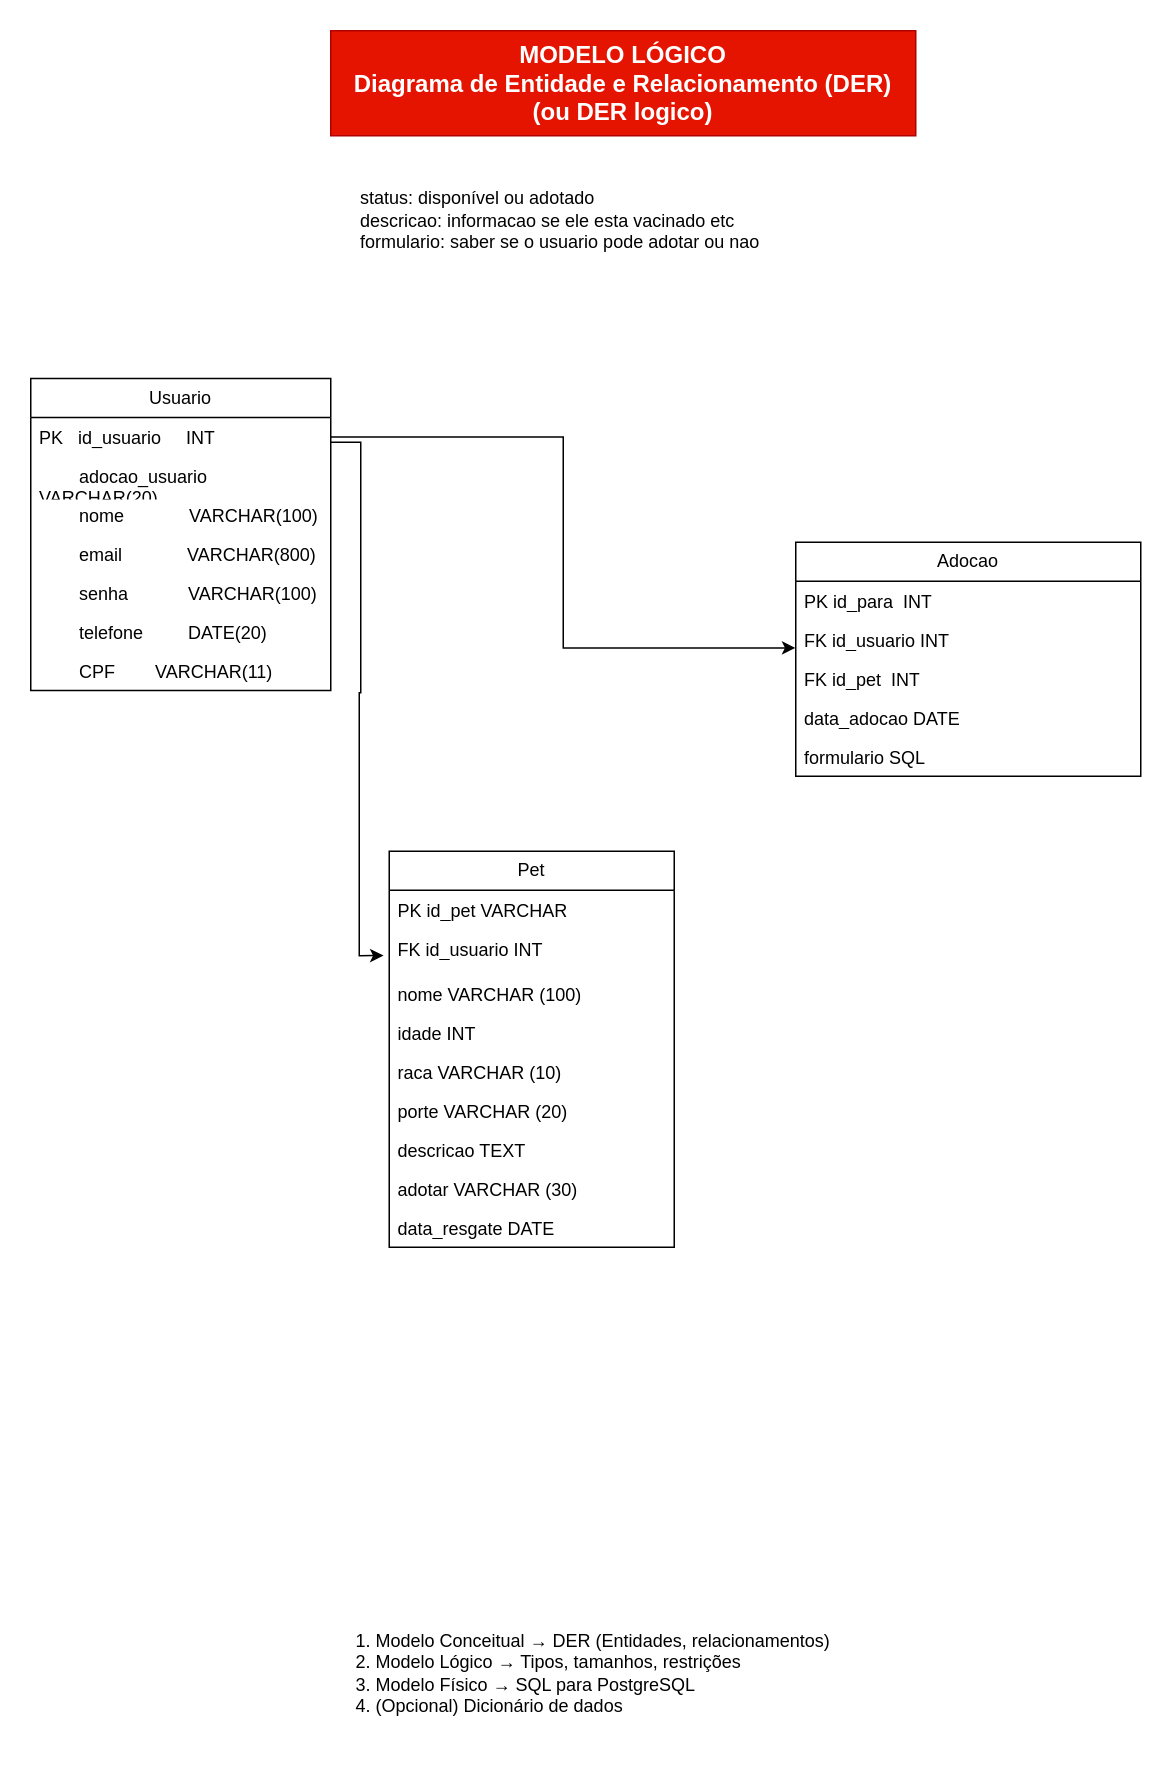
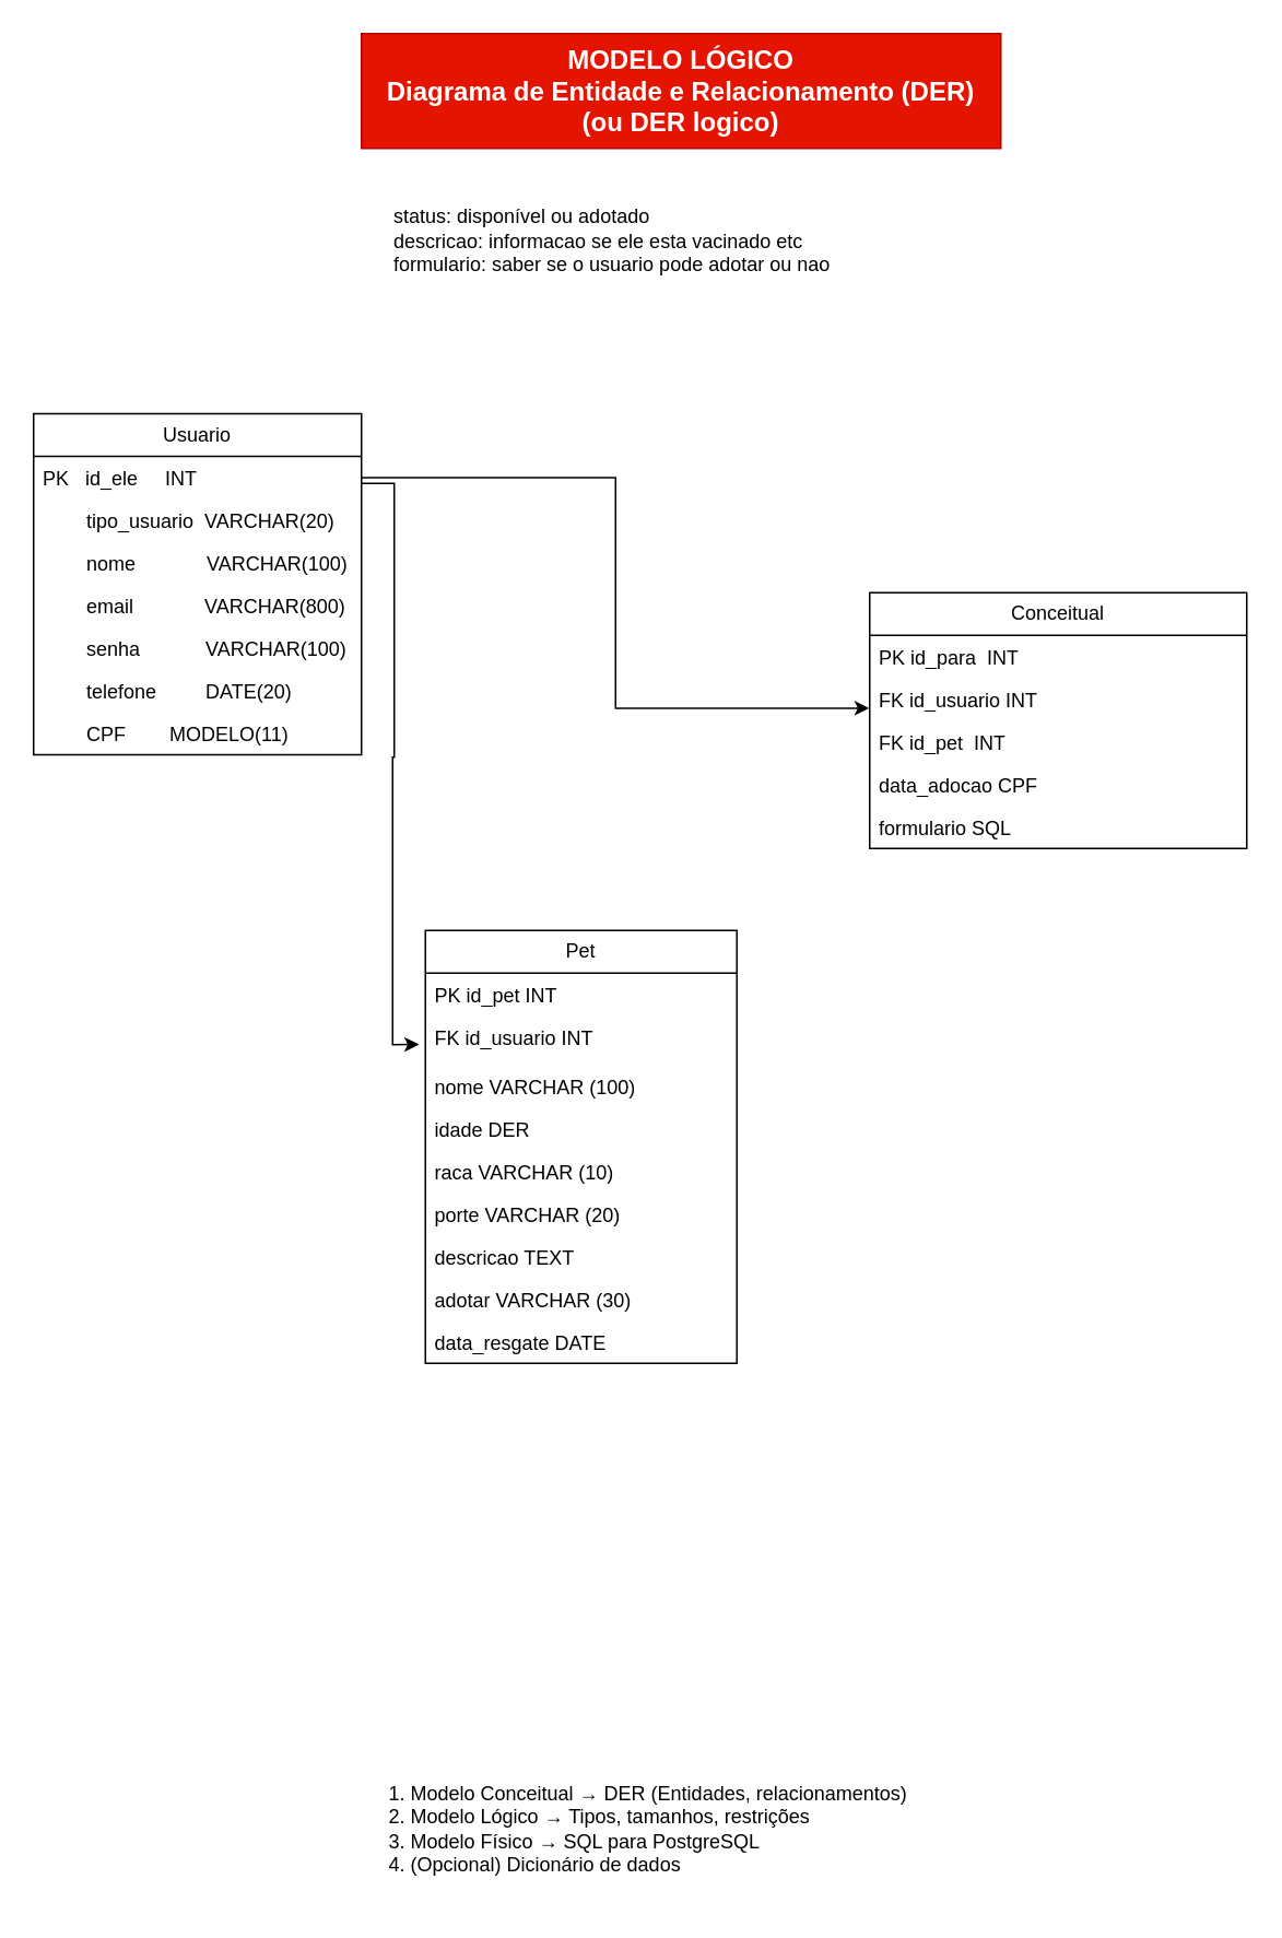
- <mxCell id="3" value="PK&amp;nbsp; &amp;nbsp;id_usuario&amp;nbsp; &amp;nbsp; &amp;nbsp;INT" style="text;strokeColor=none;fillColor=none;align=left;verticalAlign=top;spacingLeft=4;spacingRight=4;overflow=hidden;rotatable=0;points=[[0,0.5],[1,0.5]];portConstraint=eastwest;whiteSpace=wrap;html=1;" vertex="1" parent="2"><mxGeometry y="26" width="200" height="26" as="geometry" /></mxCell>
+ <mxCell id="3" value="PK&amp;nbsp; &amp;nbsp;id_ele&amp;nbsp; &amp;nbsp; &amp;nbsp;INT" style="text;strokeColor=none;fillColor=none;align=left;verticalAlign=top;spacingLeft=4;spacingRight=4;overflow=hidden;rotatable=0;points=[[0,0.5],[1,0.5]];portConstraint=eastwest;whiteSpace=wrap;html=1;" vertex="1" parent="2"><mxGeometry y="26" width="200" height="26" as="geometry" /></mxCell>
- <mxCell id="4" value="&amp;nbsp; &amp;nbsp; &amp;nbsp; &amp;nbsp; adocao_usuario&amp;nbsp; VARCHAR(20)" style="text;strokeColor=none;fillColor=none;align=left;verticalAlign=top;spacingLeft=4;spacingRight=4;overflow=hidden;rotatable=0;points=[[0,0.5],[1,0.5]];portConstraint=eastwest;whiteSpace=wrap;html=1;" vertex="1" parent="2"><mxGeometry y="52" width="200" height="26" as="geometry" /></mxCell>
+ <mxCell id="4" value="&amp;nbsp; &amp;nbsp; &amp;nbsp; &amp;nbsp; tipo_usuario&amp;nbsp; VARCHAR(20)" style="text;strokeColor=none;fillColor=none;align=left;verticalAlign=top;spacingLeft=4;spacingRight=4;overflow=hidden;rotatable=0;points=[[0,0.5],[1,0.5]];portConstraint=eastwest;whiteSpace=wrap;html=1;" vertex="1" parent="2"><mxGeometry y="52" width="200" height="26" as="geometry" /></mxCell>
- <mxCell id="21" value="Adocao" style="swimlane;fontStyle=0;childLayout=stackLayout;horizontal=1;startSize=26;fillColor=none;horizontalStack=0;resizeParent=1;resizeParentMax=0;resizeLast=0;collapsible=1;marginBottom=0;whiteSpace=wrap;html=1;" vertex="1" parent="1"><mxGeometry x="530" y="361" width="230" height="156" as="geometry" /></mxCell>
+ <mxCell id="21" value="Conceitual" style="swimlane;fontStyle=0;childLayout=stackLayout;horizontal=1;startSize=26;fillColor=none;horizontalStack=0;resizeParent=1;resizeParentMax=0;resizeLast=0;collapsible=1;marginBottom=0;whiteSpace=wrap;html=1;" vertex="1" parent="1"><mxGeometry x="530" y="361" width="230" height="156" as="geometry" /></mxCell>
- <mxCell id="9" value="&amp;nbsp; &amp;nbsp; &amp;nbsp; &amp;nbsp; CPF&amp;nbsp; &amp;nbsp; &amp;nbsp; &amp;nbsp; VARCHAR(11)" style="text;strokeColor=none;fillColor=none;align=left;verticalAlign=top;spacingLeft=4;spacingRight=4;overflow=hidden;rotatable=0;points=[[0,0.5],[1,0.5]];portConstraint=eastwest;whiteSpace=wrap;html=1;" vertex="1" parent="2"><mxGeometry y="182" width="200" height="26" as="geometry" /></mxCell>
+ <mxCell id="9" value="&amp;nbsp; &amp;nbsp; &amp;nbsp; &amp;nbsp; CPF&amp;nbsp; &amp;nbsp; &amp;nbsp; &amp;nbsp; MODELO(11)" style="text;strokeColor=none;fillColor=none;align=left;verticalAlign=top;spacingLeft=4;spacingRight=4;overflow=hidden;rotatable=0;points=[[0,0.5],[1,0.5]];portConstraint=eastwest;whiteSpace=wrap;html=1;" vertex="1" parent="2"><mxGeometry y="182" width="200" height="26" as="geometry" /></mxCell>
- <mxCell id="25" value="&lt;div&gt;data_adocao DATE&lt;/div&gt;" style="text;strokeColor=none;fillColor=none;align=left;verticalAlign=top;spacingLeft=4;spacingRight=4;overflow=hidden;rotatable=0;points=[[0,0.5],[1,0.5]];portConstraint=eastwest;whiteSpace=wrap;html=1;" vertex="1" parent="21"><mxGeometry y="104" width="230" height="26" as="geometry" /></mxCell>
+ <mxCell id="25" value="&lt;div&gt;data_adocao CPF&lt;/div&gt;" style="text;strokeColor=none;fillColor=none;align=left;verticalAlign=top;spacingLeft=4;spacingRight=4;overflow=hidden;rotatable=0;points=[[0,0.5],[1,0.5]];portConstraint=eastwest;whiteSpace=wrap;html=1;" vertex="1" parent="21"><mxGeometry y="104" width="230" height="26" as="geometry" /></mxCell>
- <mxCell id="11" value="PK id_pet VARCHAR" style="text;strokeColor=none;fillColor=none;align=left;verticalAlign=top;spacingLeft=4;spacingRight=4;overflow=hidden;rotatable=0;points=[[0,0.5],[1,0.5]];portConstraint=eastwest;whiteSpace=wrap;html=1;" vertex="1" parent="10"><mxGeometry y="26" width="190" height="26" as="geometry" /></mxCell>
+ <mxCell id="11" value="PK id_pet INT" style="text;strokeColor=none;fillColor=none;align=left;verticalAlign=top;spacingLeft=4;spacingRight=4;overflow=hidden;rotatable=0;points=[[0,0.5],[1,0.5]];portConstraint=eastwest;whiteSpace=wrap;html=1;" vertex="1" parent="10"><mxGeometry y="26" width="190" height="26" as="geometry" /></mxCell>
- <mxCell id="14" value="idade INT" style="text;strokeColor=none;fillColor=none;align=left;verticalAlign=top;spacingLeft=4;spacingRight=4;overflow=hidden;rotatable=0;points=[[0,0.5],[1,0.5]];portConstraint=eastwest;whiteSpace=wrap;html=1;" vertex="1" parent="10"><mxGeometry y="108" width="190" height="26" as="geometry" /></mxCell>
+ <mxCell id="14" value="idade DER" style="text;strokeColor=none;fillColor=none;align=left;verticalAlign=top;spacingLeft=4;spacingRight=4;overflow=hidden;rotatable=0;points=[[0,0.5],[1,0.5]];portConstraint=eastwest;whiteSpace=wrap;html=1;" vertex="1" parent="10"><mxGeometry y="108" width="190" height="26" as="geometry" /></mxCell>
